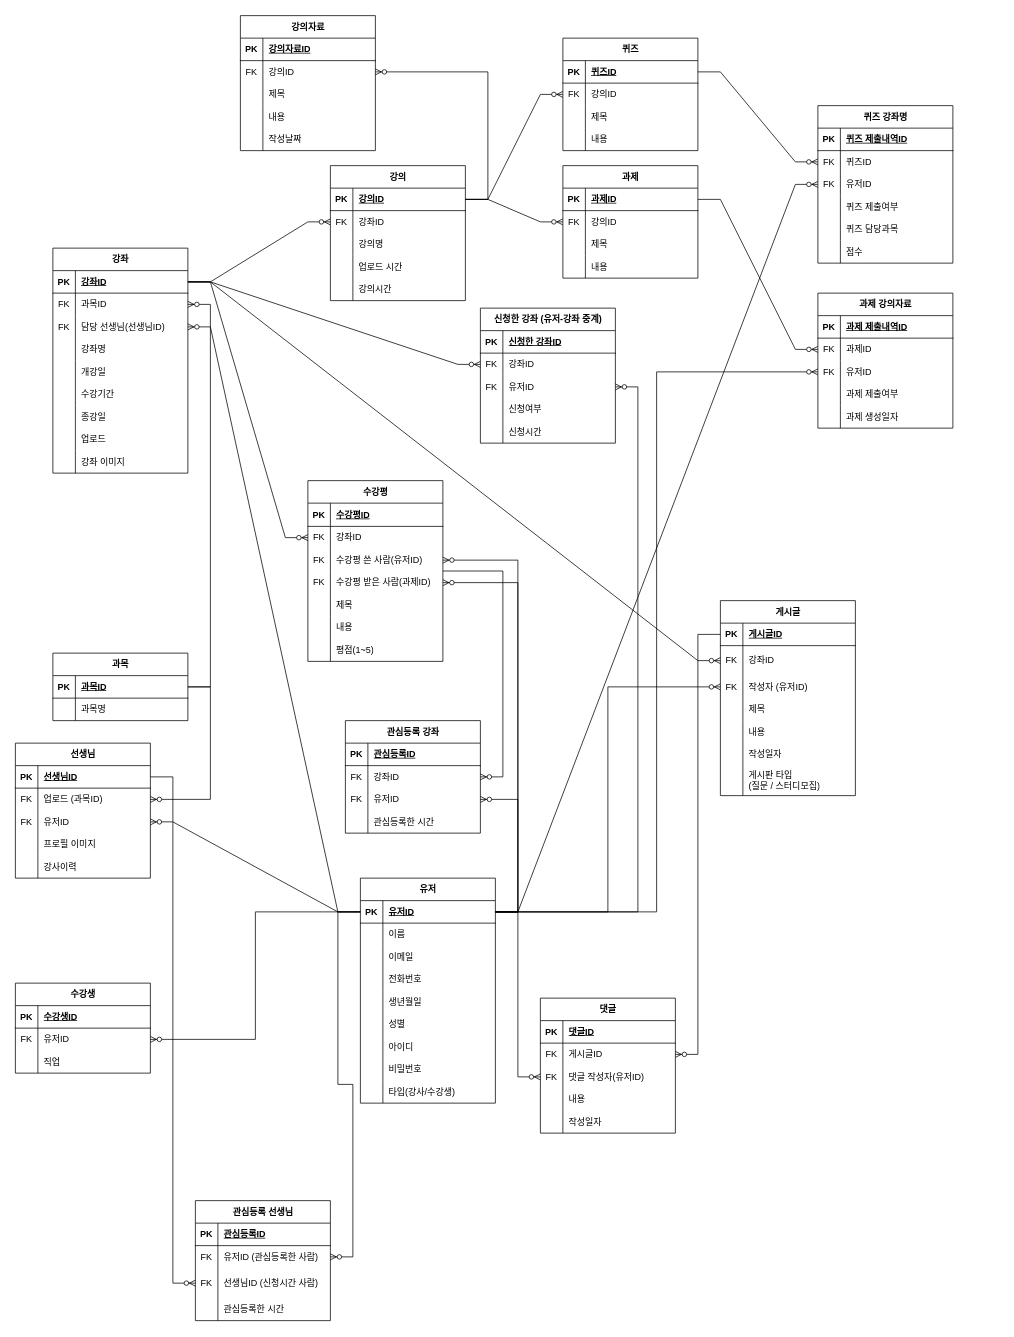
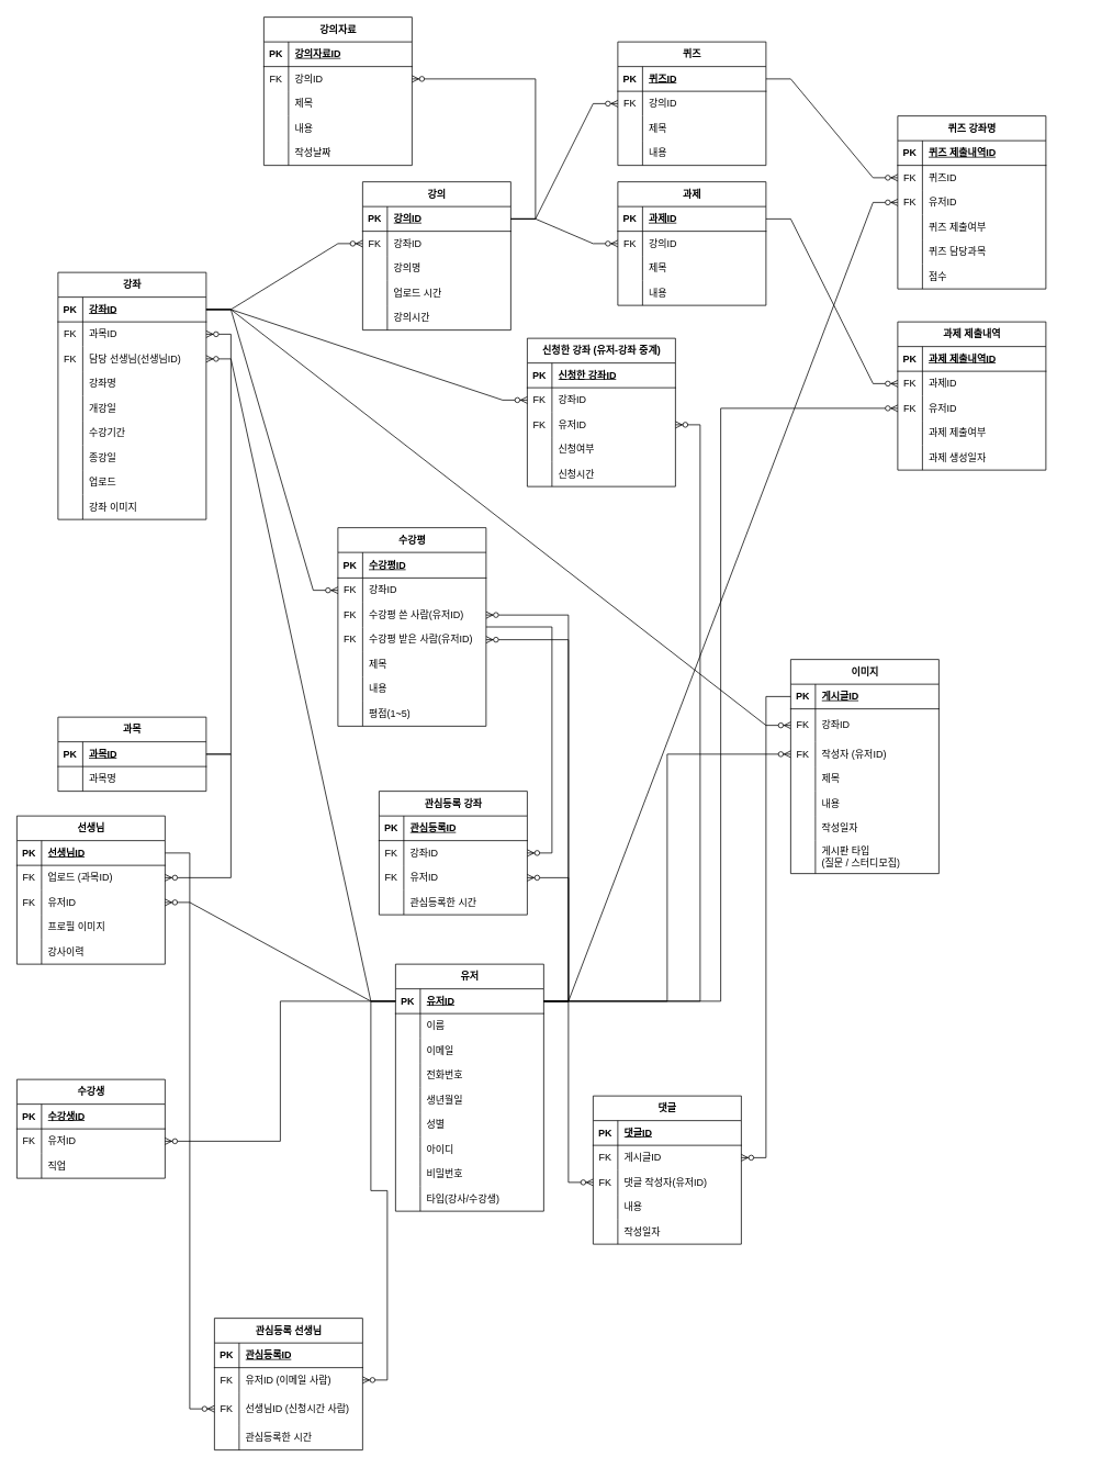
- <mxCell id="186" value="과제 강의자료" style="shape=table;startSize=30;container=1;collapsible=1;childLayout=tableLayout;fixedRows=1;rowLines=0;fontStyle=1;align=center;resizeLast=1;html=1;" parent="1" vertex="1"><mxGeometry x="1090" y="390" width="180" height="180" as="geometry" /></mxCell>
+ <mxCell id="186" value="과제 제출내역" style="shape=table;startSize=30;container=1;collapsible=1;childLayout=tableLayout;fixedRows=1;rowLines=0;fontStyle=1;align=center;resizeLast=1;html=1;" parent="1" vertex="1"><mxGeometry x="1090" y="390" width="180" height="180" as="geometry" /></mxCell>
- <mxCell id="302" value="수강평 받은 사람(과제ID)" style="shape=partialRectangle;connectable=0;fillColor=none;top=0;left=0;bottom=0;right=0;align=left;spacingLeft=6;overflow=hidden;whiteSpace=wrap;html=1;" parent="300" vertex="1"><mxGeometry x="30" width="150" height="30" as="geometry"><mxRectangle width="150" height="30" as="alternateBounds" /></mxGeometry></mxCell>
+ <mxCell id="302" value="수강평 받은 사람(유저ID)" style="shape=partialRectangle;connectable=0;fillColor=none;top=0;left=0;bottom=0;right=0;align=left;spacingLeft=6;overflow=hidden;whiteSpace=wrap;html=1;" parent="300" vertex="1"><mxGeometry x="30" width="150" height="30" as="geometry"><mxRectangle width="150" height="30" as="alternateBounds" /></mxGeometry></mxCell>
- <mxCell id="117" value="게시글" style="shape=table;startSize=30;container=1;collapsible=1;childLayout=tableLayout;fixedRows=1;rowLines=0;fontStyle=1;align=center;resizeLast=1;html=1;" parent="1" vertex="1"><mxGeometry x="960" width="180" height="260" as="geometry" y="800" /></mxCell>
+ <mxCell id="117" value="이미지" style="shape=table;startSize=30;container=1;collapsible=1;childLayout=tableLayout;fixedRows=1;rowLines=0;fontStyle=1;align=center;resizeLast=1;html=1;" parent="1" vertex="1"><mxGeometry x="960" width="180" height="260" as="geometry" y="800" /></mxCell>
- <mxCell id="109" value="유저ID (관심등록한 사람)" style="shape=partialRectangle;connectable=0;fillColor=none;top=0;left=0;bottom=0;right=0;align=left;spacingLeft=6;overflow=hidden;whiteSpace=wrap;html=1;" parent="107" vertex="1"><mxGeometry x="30" width="150" height="30" as="geometry"><mxRectangle width="150" height="30" as="alternateBounds" /></mxGeometry></mxCell>
+ <mxCell id="109" value="유저ID (이메일 사람)" style="shape=partialRectangle;connectable=0;fillColor=none;top=0;left=0;bottom=0;right=0;align=left;spacingLeft=6;overflow=hidden;whiteSpace=wrap;html=1;" parent="107" vertex="1"><mxGeometry x="30" width="150" height="30" as="geometry"><mxRectangle width="150" height="30" as="alternateBounds" /></mxGeometry></mxCell>
